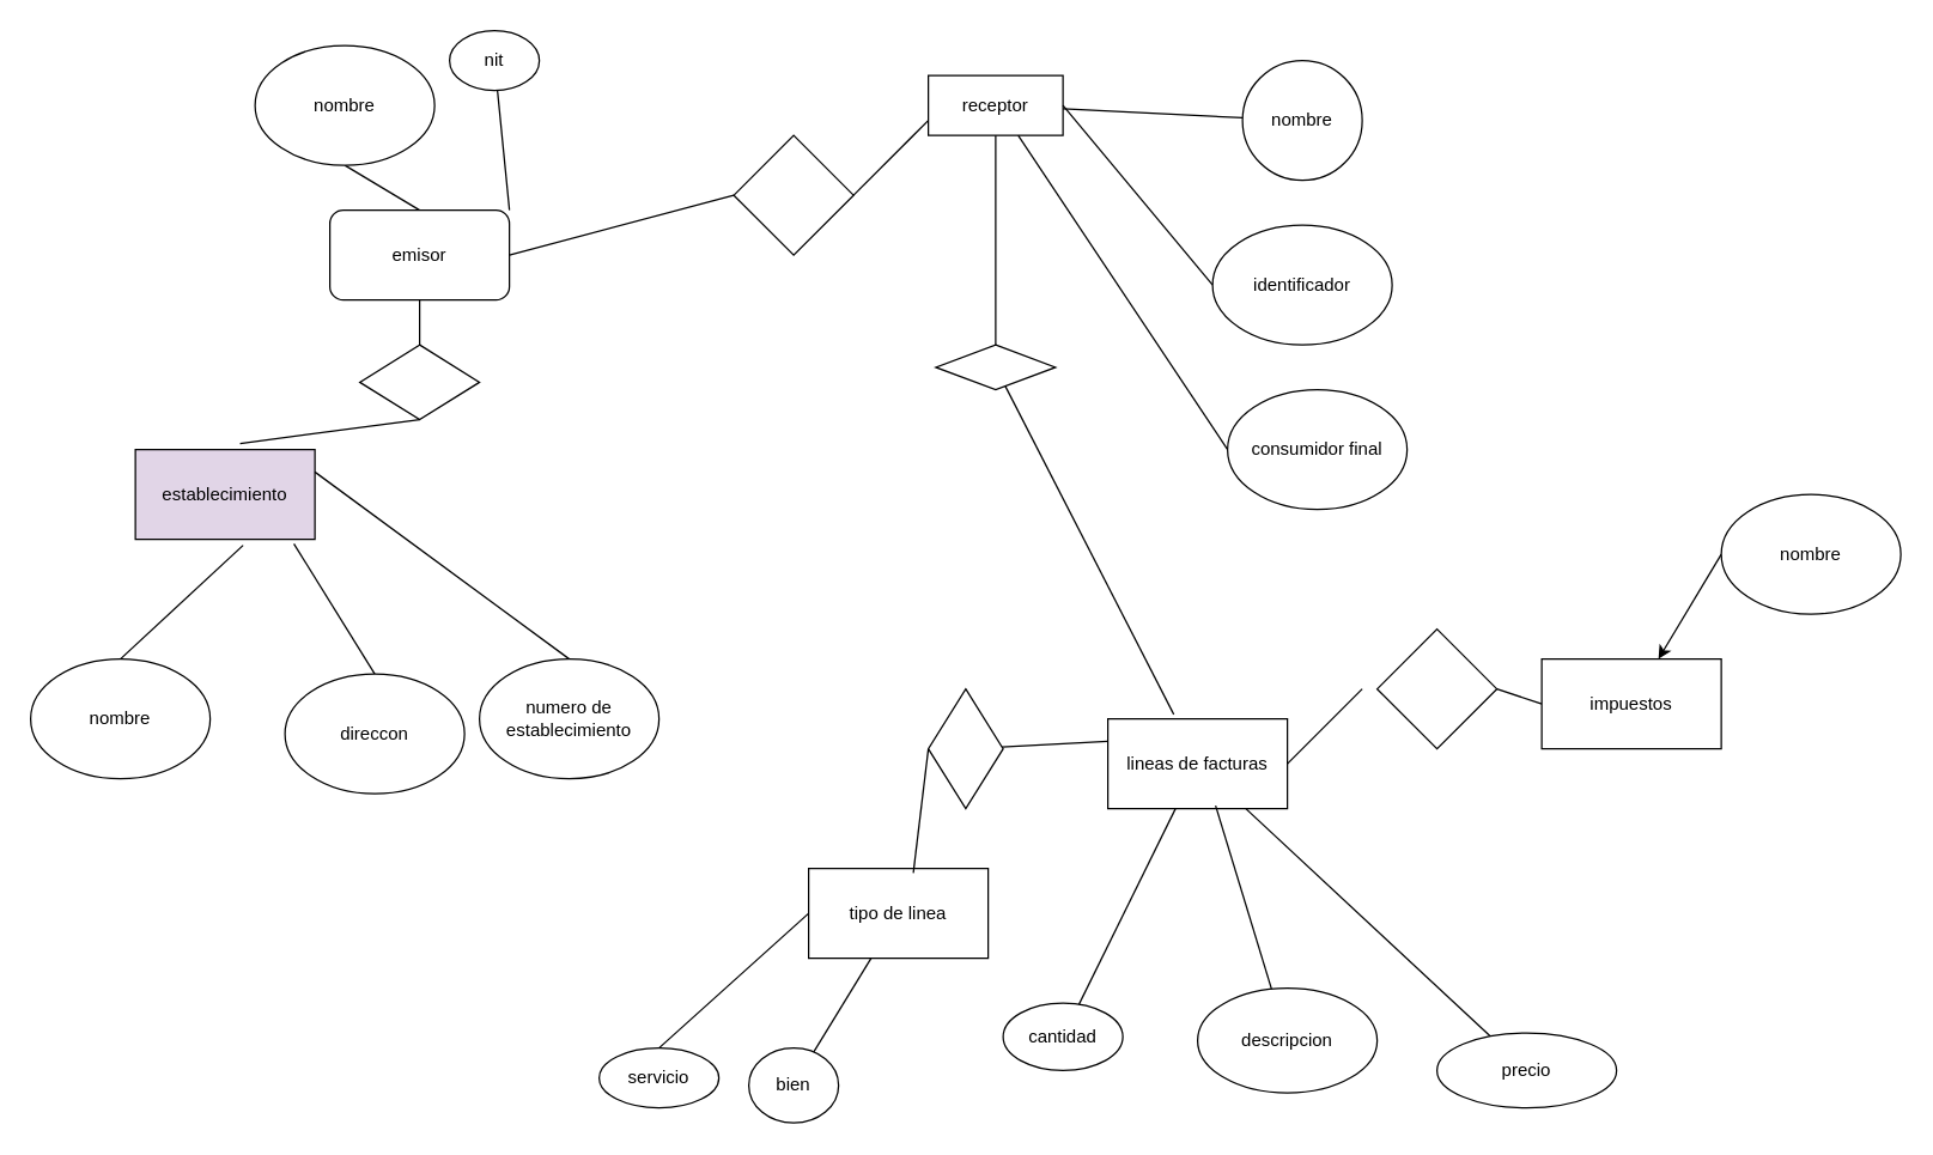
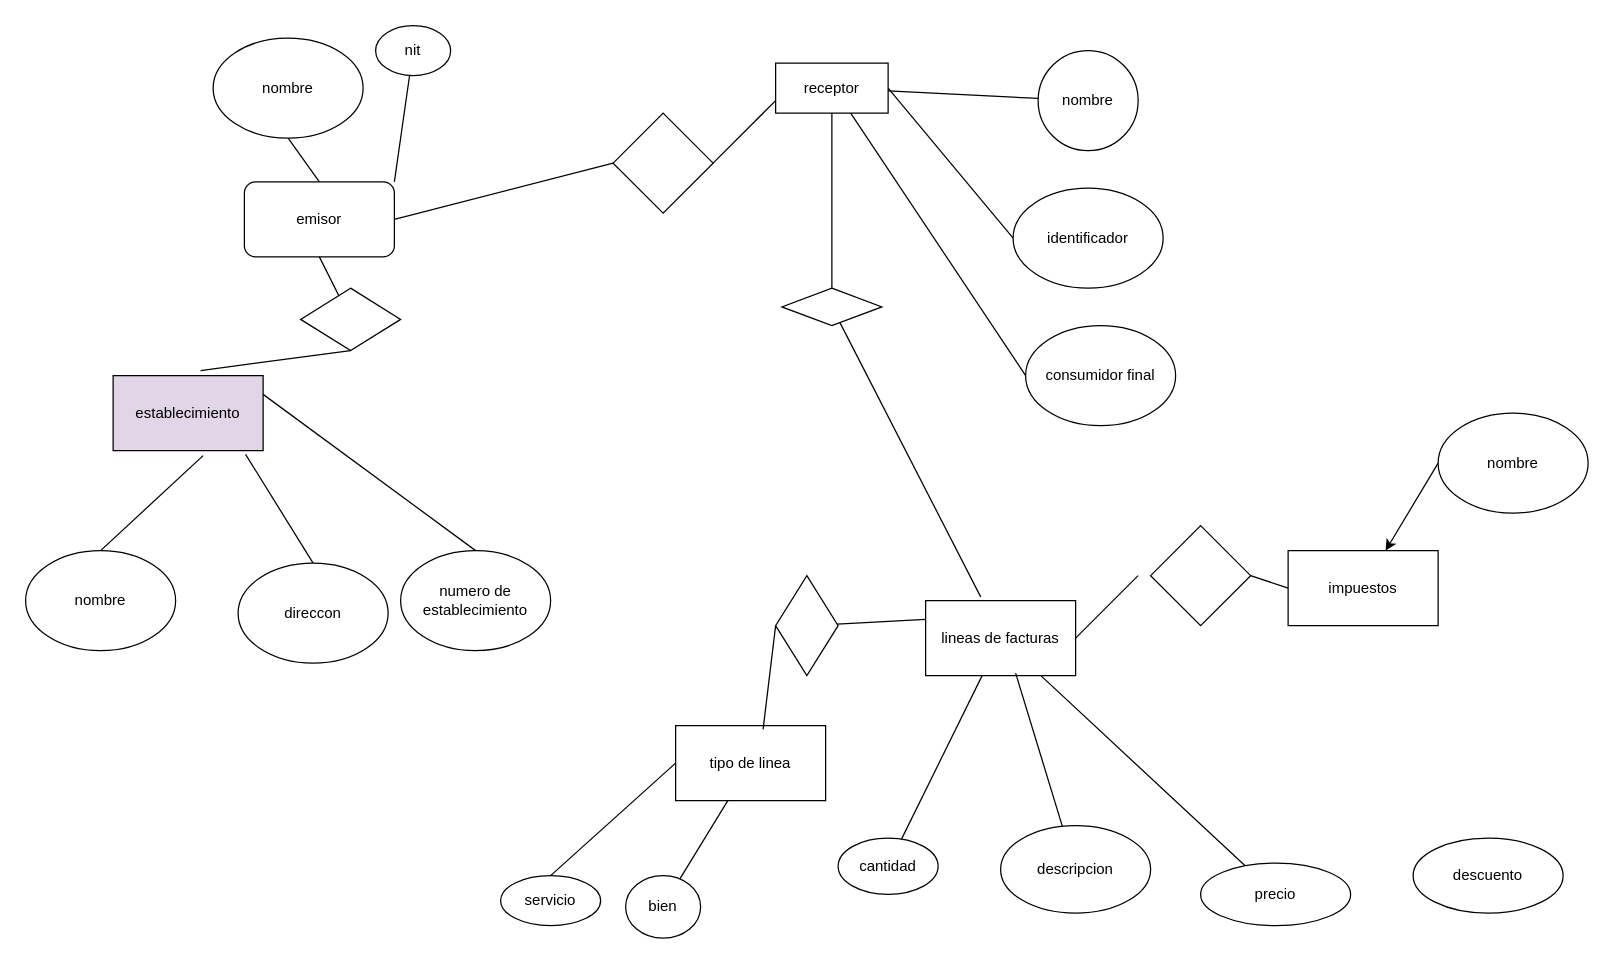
- <mxCell id="4" value="emisor" style="rounded=1;whiteSpace=wrap;html=1;" vertex="1" parent="1"><mxGeometry x="220" y="140" width="120" height="60" as="geometry" /></mxCell>
+ <mxCell id="4" value="emisor" style="rounded=1;whiteSpace=wrap;html=1;" vertex="1" parent="1"><mxGeometry x="195" y="145" width="120" height="60" as="geometry" /></mxCell>
+ <mxCell id="44" value="descuento" style="ellipse;whiteSpace=wrap;html=1;" vertex="1" parent="1"><mxGeometry x="1130" y="670" width="120" height="60" as="geometry" /></mxCell>
